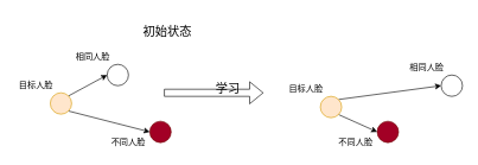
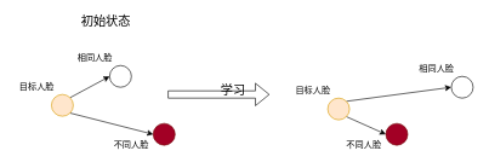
- <mxCell id="7" value="初始状态" style="text;html=1;strokeColor=none;fillColor=none;align=center;verticalAlign=middle;whiteSpace=wrap;rounded=0;fontSize=17;" vertex="1" parent="1"><mxGeometry x="200" y="35" width="70" height="20" as="geometry" /></mxCell>
+ <mxCell id="7" value="初始状态" style="text;html=1;strokeColor=none;fillColor=none;align=center;verticalAlign=middle;whiteSpace=wrap;rounded=0;fontSize=17;" vertex="1" parent="1"><mxGeometry x="110" y="20" width="70" height="20" as="geometry" /></mxCell>
